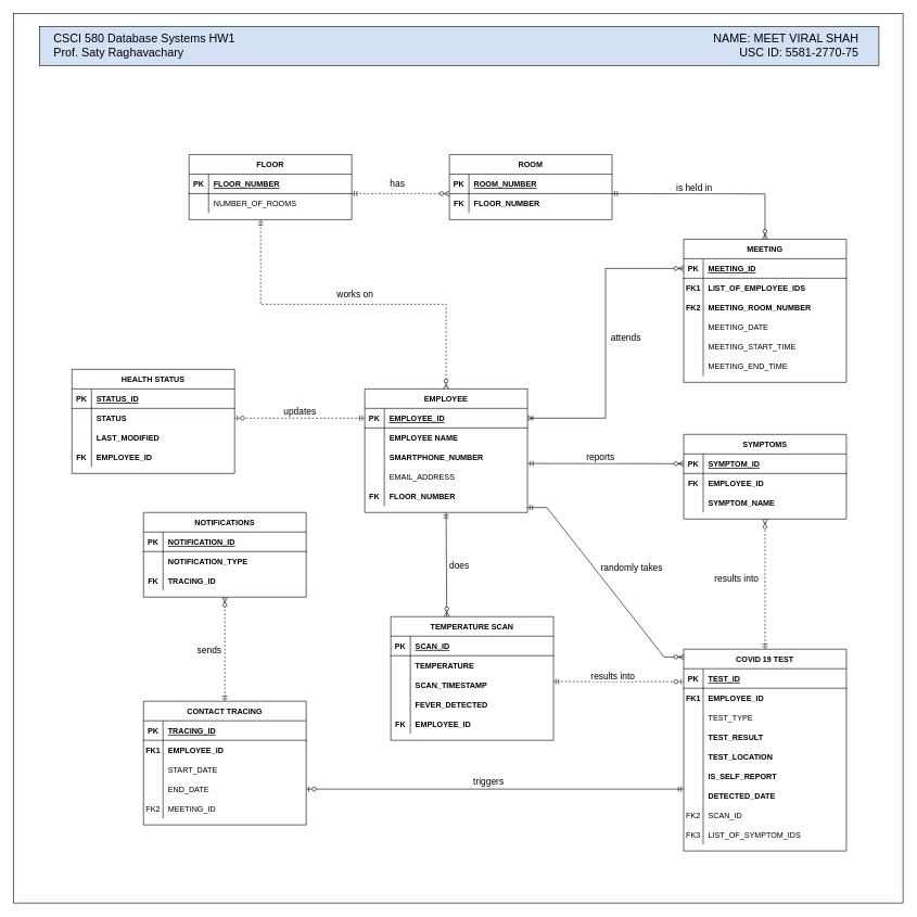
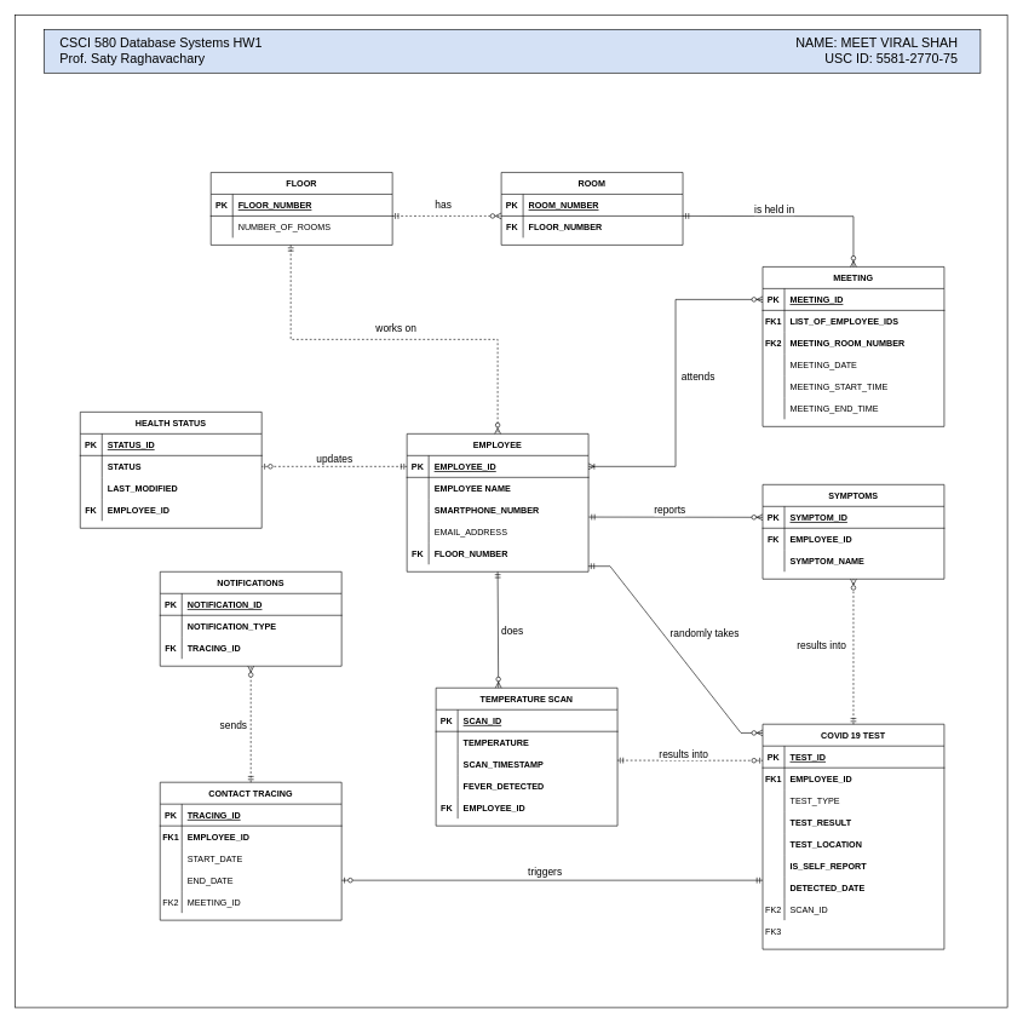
- <mxCell id="31" value="LIST_OF_SYMPTOM_IDS" style="shape=partialRectangle;overflow=hidden;connectable=0;fillColor=none;top=0;left=0;bottom=0;right=0;align=left;spacingLeft=6;" parent="29" vertex="1"><mxGeometry x="30" width="220" height="30" as="geometry"><mxRectangle width="220" height="30" as="alternateBounds" /></mxGeometry></mxCell>
